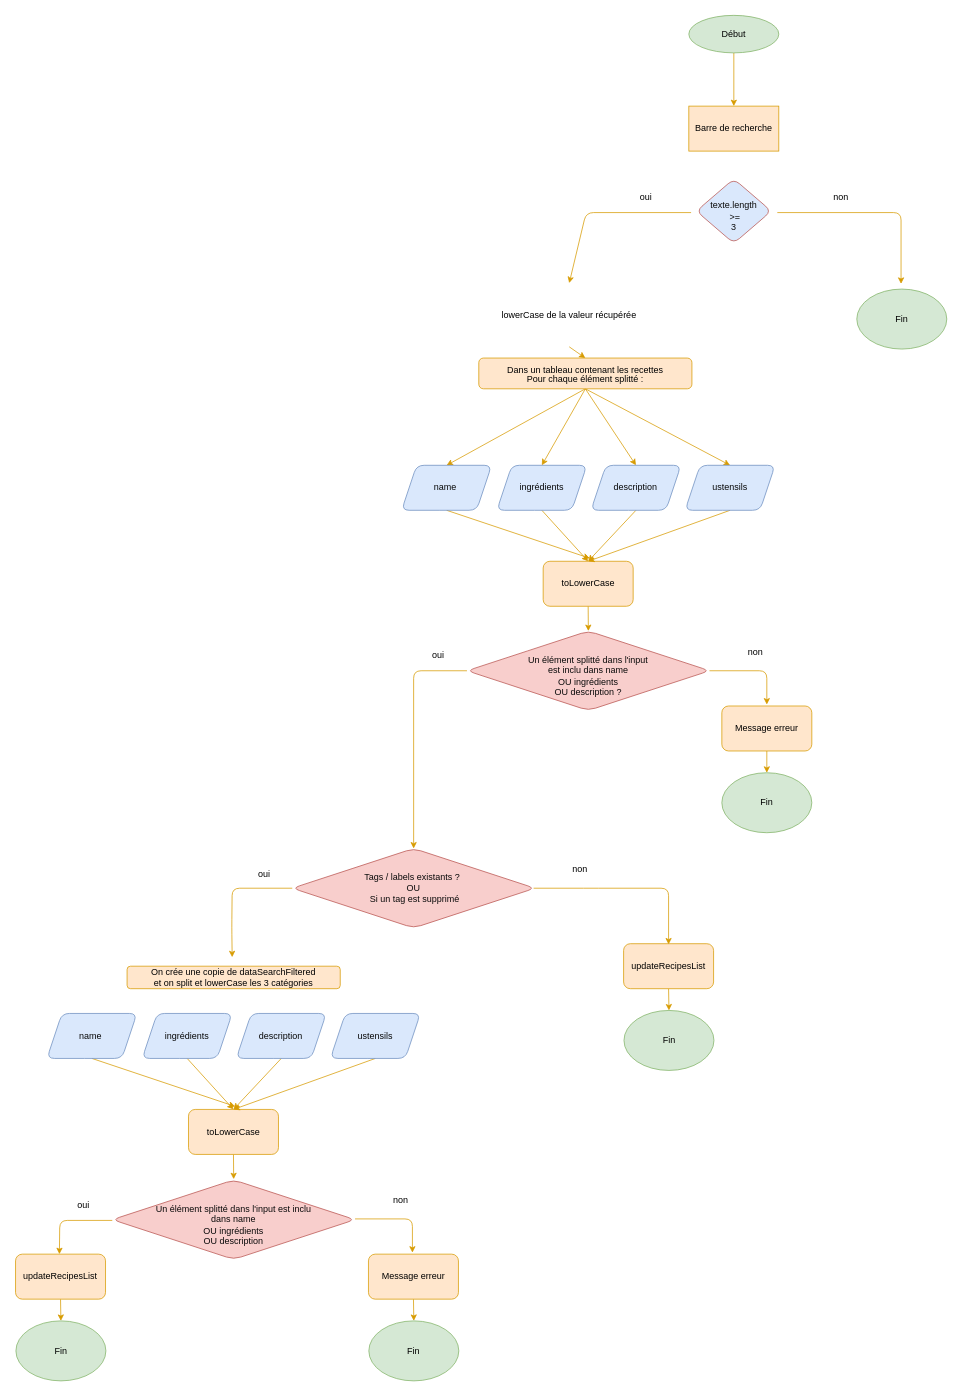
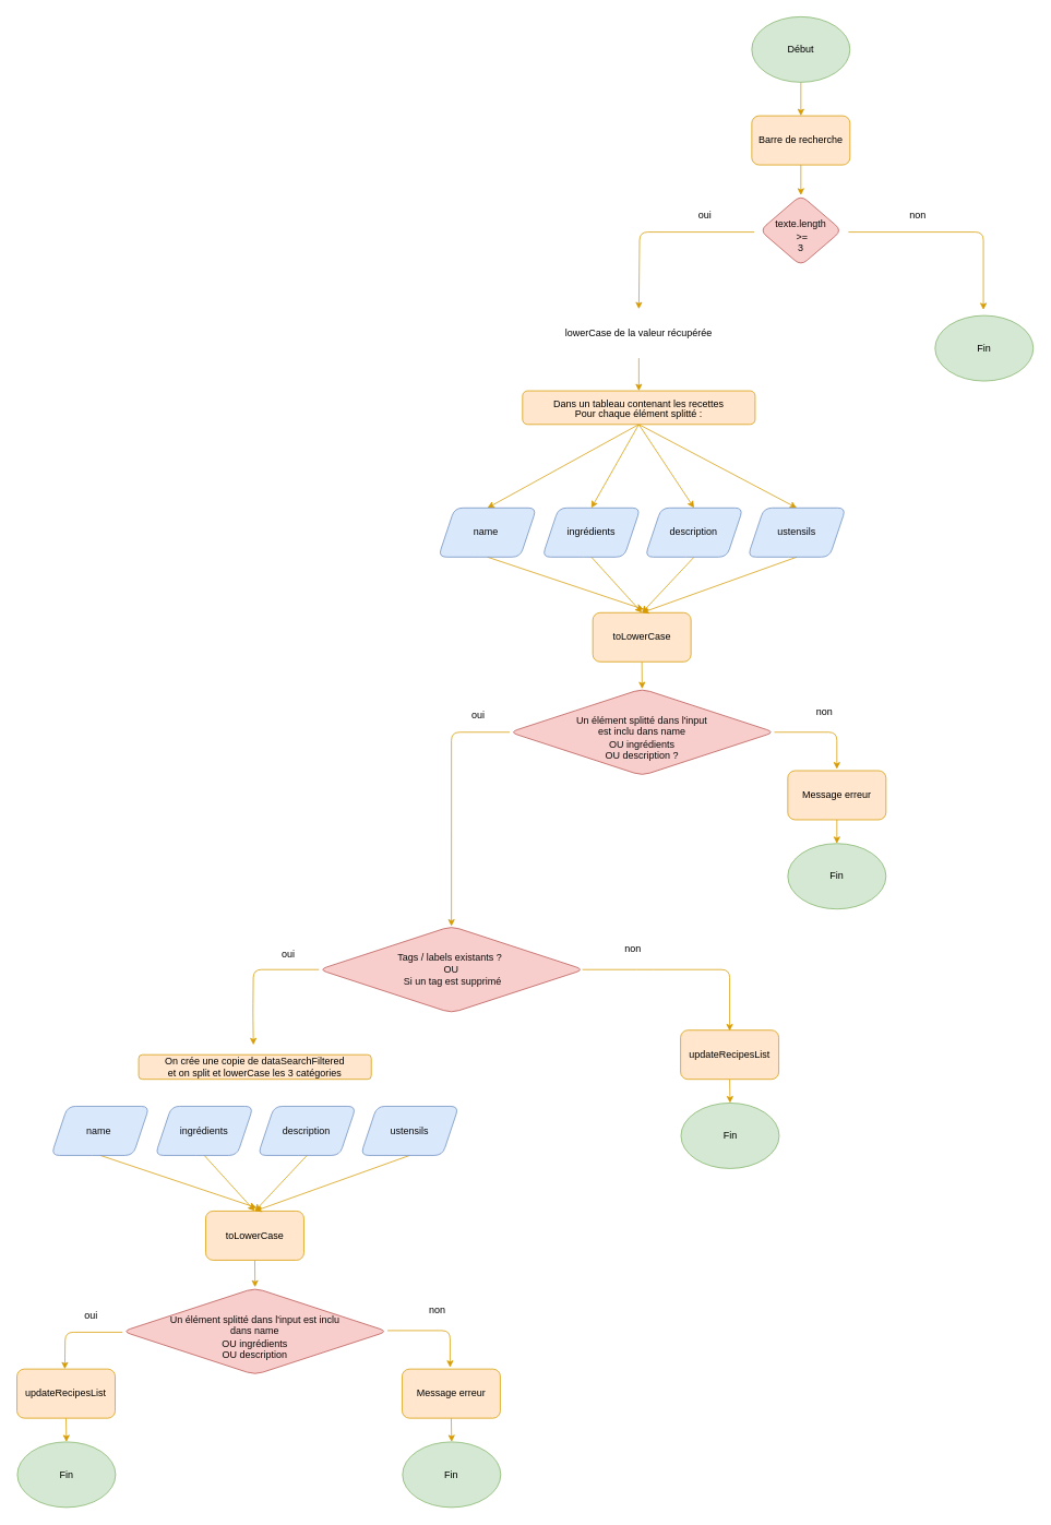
- <mxCell id="26" value="Début" style="ellipse;whiteSpace=wrap;html=1;rounded=1;fillColor=#d5e8d4;strokeColor=#82b366;fontColor=#000000;" parent="1" vertex="1"><mxGeometry x="918" y="20" width="120" height="50" as="geometry" /></mxCell>
+ <mxCell id="26" value="Début" style="ellipse;whiteSpace=wrap;html=1;rounded=1;fillColor=#d5e8d4;strokeColor=#82b366;fontColor=#000000;" parent="1" vertex="1"><mxGeometry x="918" y="20" width="120" height="80" as="geometry" /></mxCell>
- <mxCell id="28" value="Barre de recherche" style="whiteSpace=wrap;html=1;fillColor=#ffe6cc;strokeColor=#d79b00;fontColor=#000000;rounded=0;" parent="1" vertex="1"><mxGeometry x="918" y="141" width="120" height="60" as="geometry" /></mxCell>
+ <mxCell id="28" value="Barre de recherche" style="rounded=1;whiteSpace=wrap;html=1;fillColor=#ffe6cc;strokeColor=#d79b00;fontColor=#000000;" parent="1" vertex="1"><mxGeometry x="918" y="141" width="120" height="60" as="geometry" /></mxCell>
+ <mxCell id="27" style="edgeStyle=none;html=1;exitX=0.5;exitY=1;exitDx=0;exitDy=0;entryX=0.5;entryY=0;entryDx=0;entryDy=0;rounded=1;fillColor=#ffe6cc;strokeColor=#d79b00;fontColor=#000000;" parent="1" source="28" target="29" edge="1"><mxGeometry relative="1" as="geometry" /></mxCell>
- <mxCell id="29" value="&lt;br&gt;texte.length&lt;br&gt;&amp;nbsp;&amp;gt;= &lt;br&gt;3" style="rhombus;whiteSpace=wrap;html=1;rounded=1;fillColor=#dae8fc;strokeColor=#b85450;fontColor=#0A0A0A;" parent="1" vertex="1"><mxGeometry x="928" y="238" width="100" height="86" as="geometry" /></mxCell>
+ <mxCell id="29" value="&lt;br&gt;texte.length&lt;br&gt;&amp;nbsp;&amp;gt;= &lt;br&gt;3" style="rhombus;whiteSpace=wrap;html=1;rounded=1;fillColor=#f8cecc;strokeColor=#b85450;fontColor=#0A0A0A;" parent="1" vertex="1"><mxGeometry x="928" y="238" width="100" height="86" as="geometry" /></mxCell>
- <mxCell id="32" value="lowerCase de la valeur récupérée" style="rounded=1;whiteSpace=wrap;html=1;fillColor=#ffe6cc;strokeColor=#d79b00;fontColor=#000000;opacity=0;" parent="1" vertex="1"><mxGeometry x="666.01" y="377" width="185" height="85" as="geometry" /></mxCell>
+ <mxCell id="32" value="lowerCase de la valeur récupérée" style="rounded=1;whiteSpace=wrap;html=1;fillColor=#ffe6cc;strokeColor=#d79b00;fontColor=#000000;opacity=0;" parent="1" vertex="1"><mxGeometry x="666.01" y="377" width="228" height="60" as="geometry" /></mxCell>
